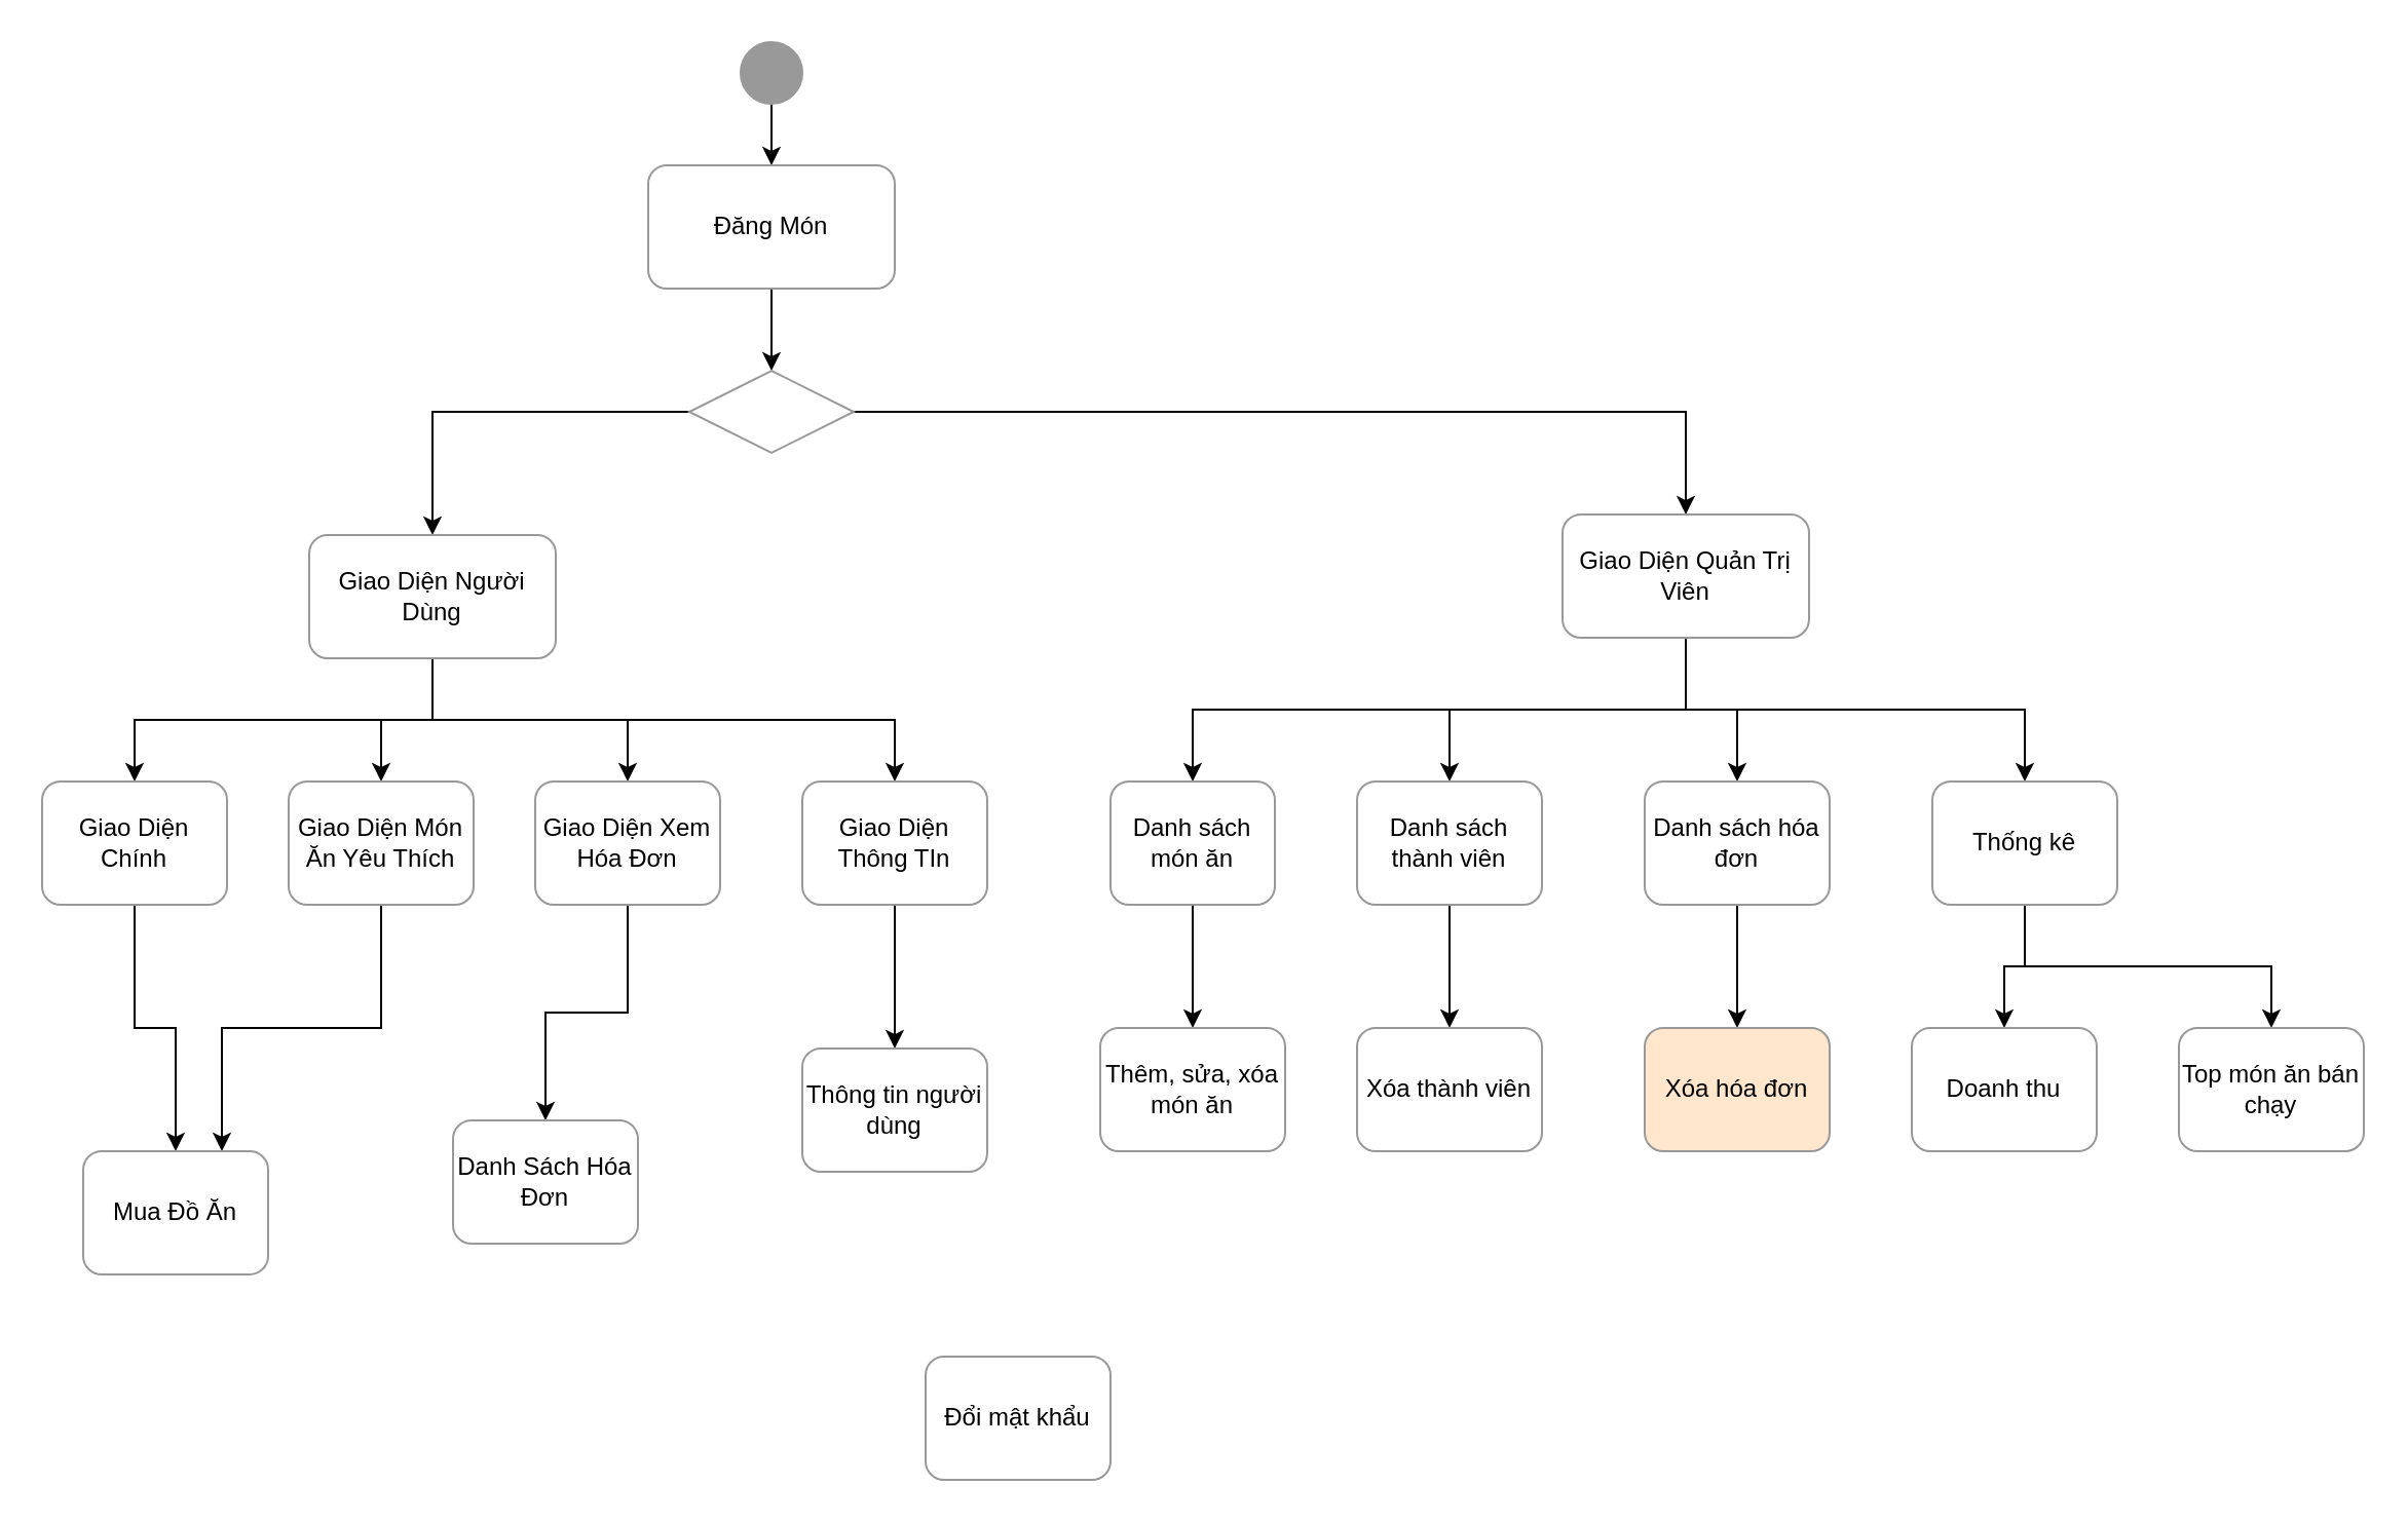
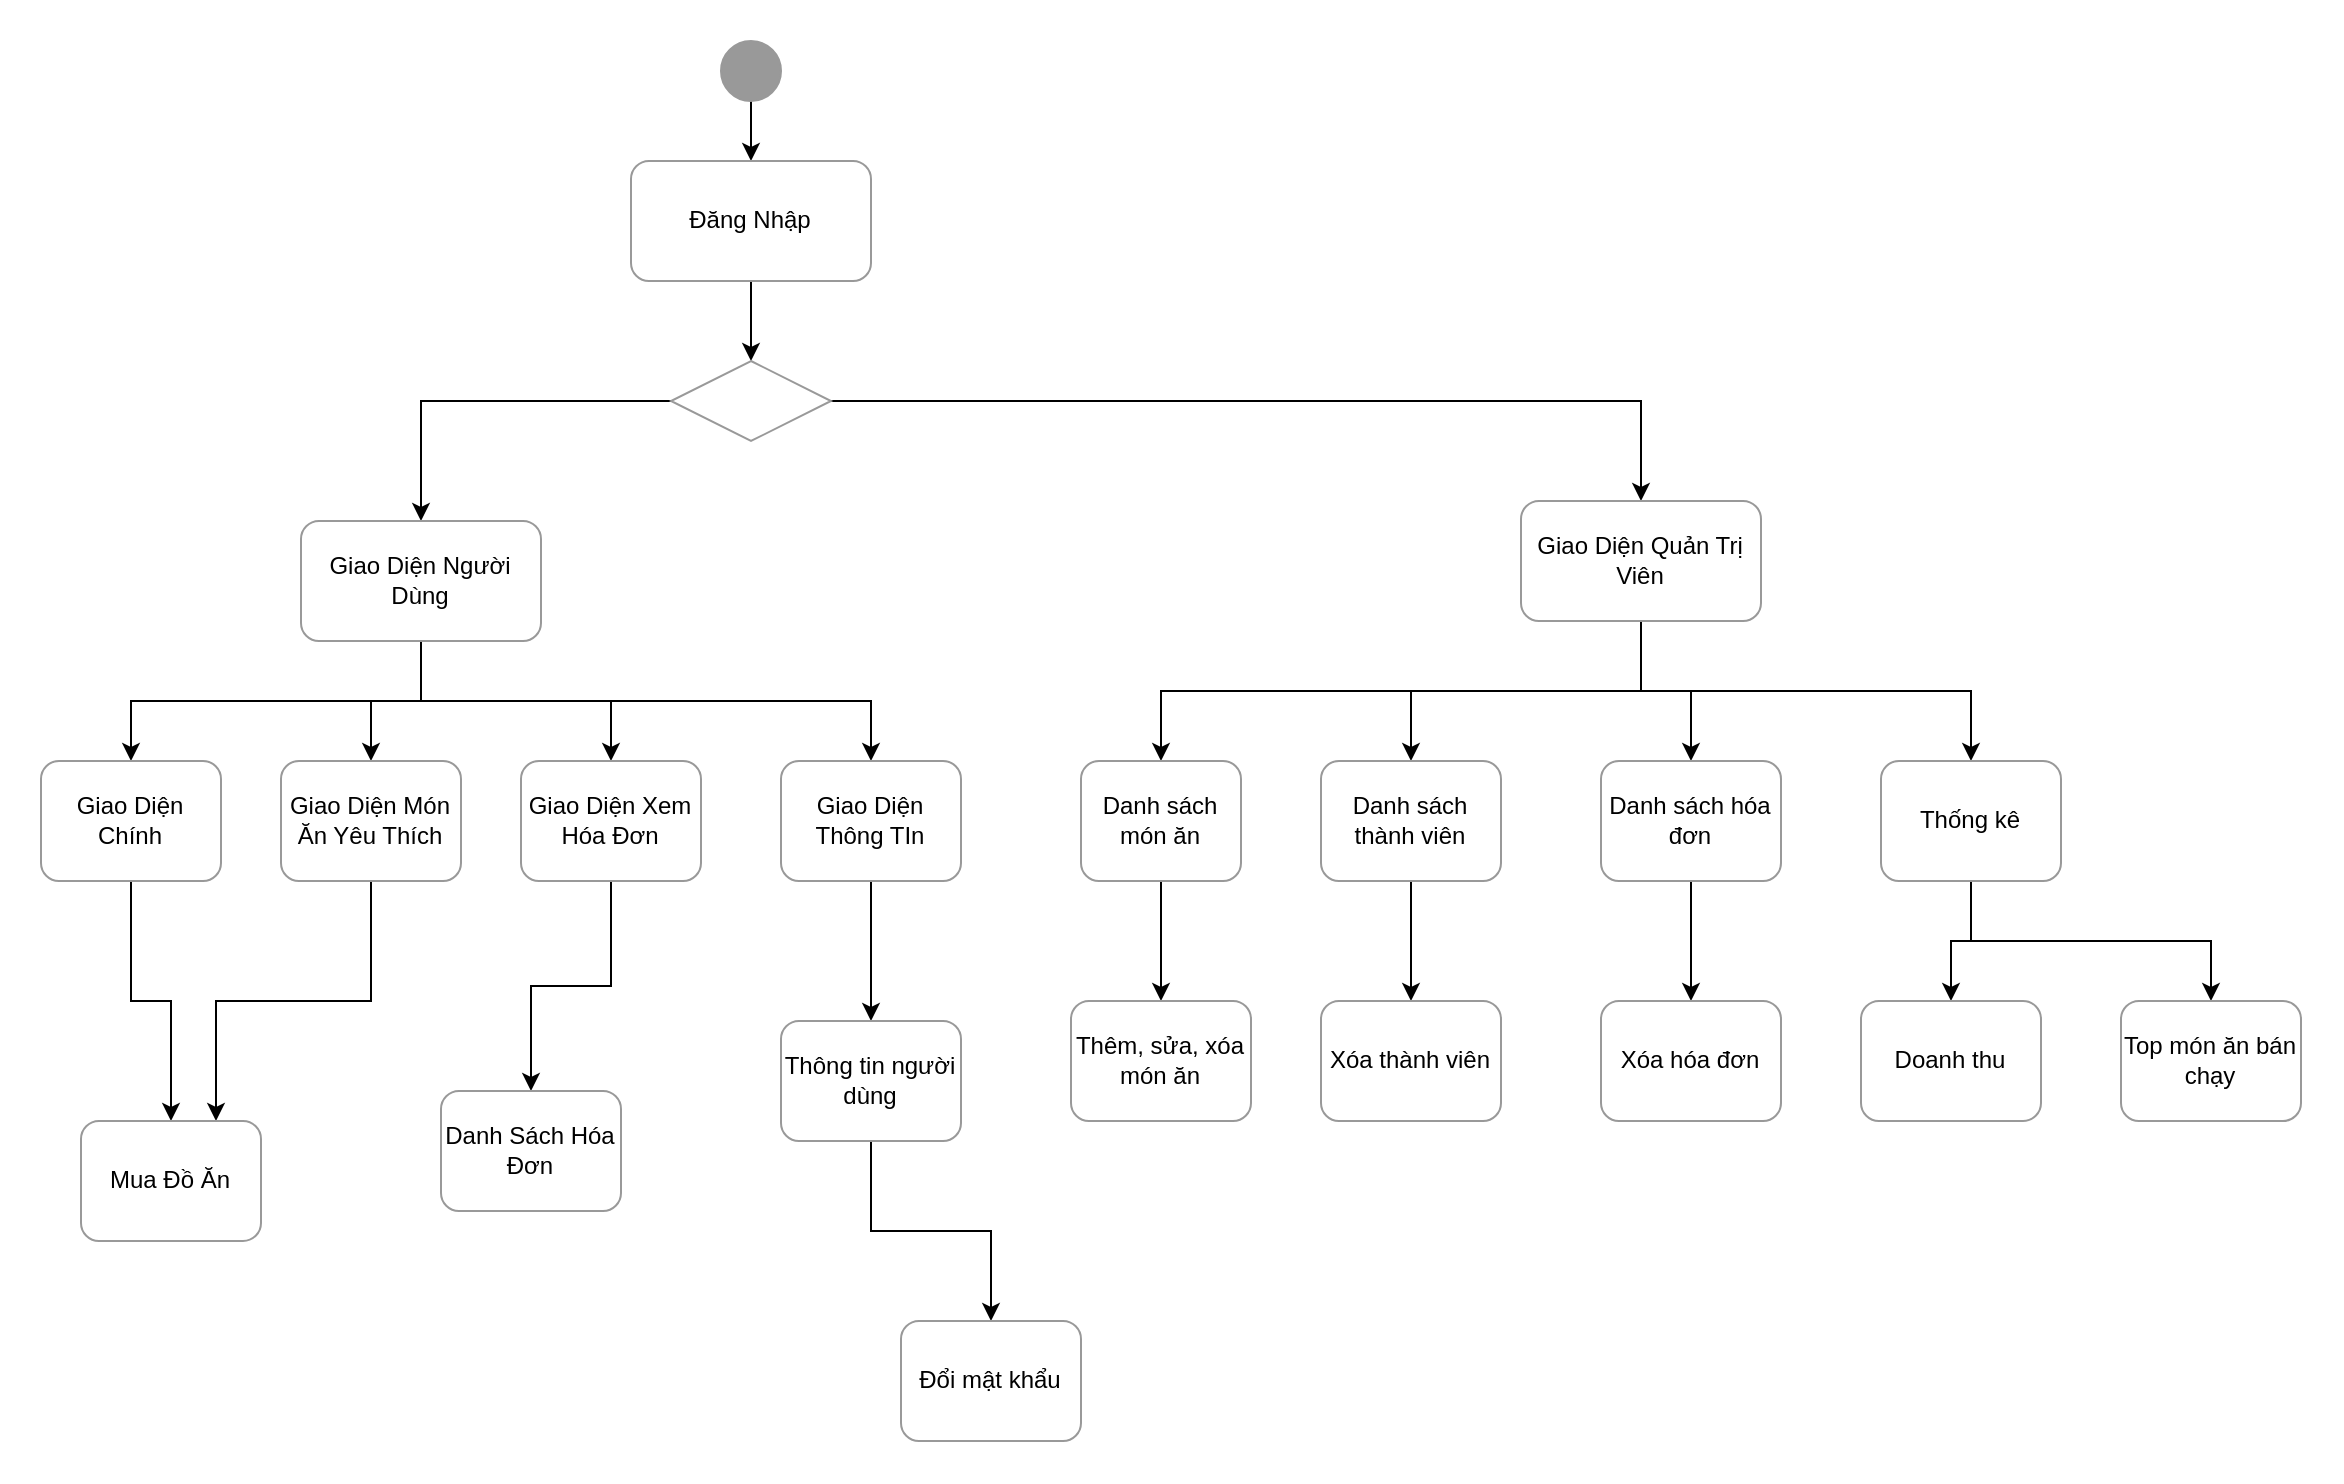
- <mxCell id="5" value="Đăng Món" style="rounded=1;whiteSpace=wrap;html=1;strokeColor=#999999;fillColor=#FFFFFF;" vertex="1" parent="1"><mxGeometry x="315" y="80" width="120" height="60" as="geometry" /></mxCell>
+ <mxCell id="5" value="Đăng Nhập" style="rounded=1;whiteSpace=wrap;html=1;strokeColor=#999999;fillColor=#FFFFFF;" vertex="1" parent="1"><mxGeometry x="315" y="80" width="120" height="60" as="geometry" /></mxCell>
- <mxCell id="43" value="Xóa hóa đơn" style="rounded=1;whiteSpace=wrap;html=1;strokeColor=#999999;fillColor=#ffe6cc;" vertex="1" parent="1"><mxGeometry x="800" y="500" width="90" height="60" as="geometry" /></mxCell>
+ <mxCell id="43" value="Xóa hóa đơn" style="rounded=1;whiteSpace=wrap;html=1;strokeColor=#999999;fillColor=#FFFFFF;" vertex="1" parent="1"><mxGeometry x="800" y="500" width="90" height="60" as="geometry" /></mxCell>
+ <mxCell id="29" style="edgeStyle=orthogonalEdgeStyle;rounded=0;orthogonalLoop=1;jettySize=auto;html=1;exitX=0.5;exitY=1;exitDx=0;exitDy=0;" edge="1" parent="1" source="30" target="31"><mxGeometry relative="1" as="geometry" /></mxCell>
